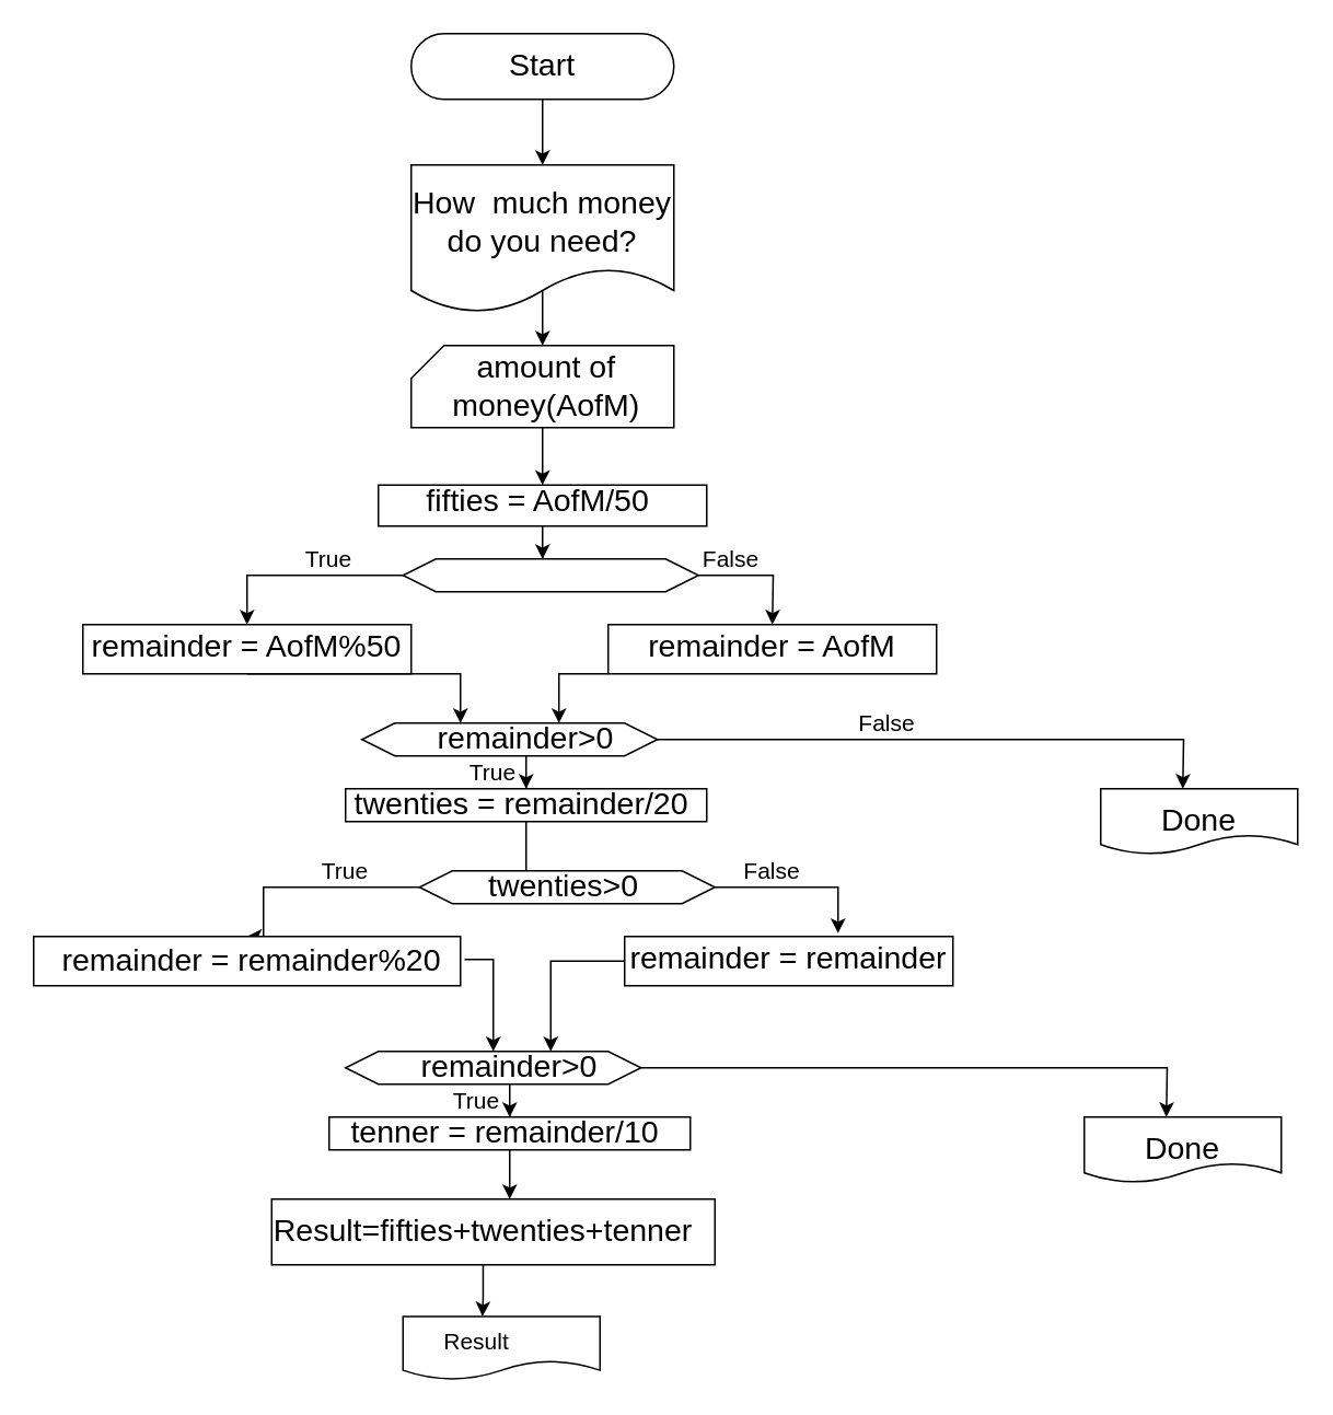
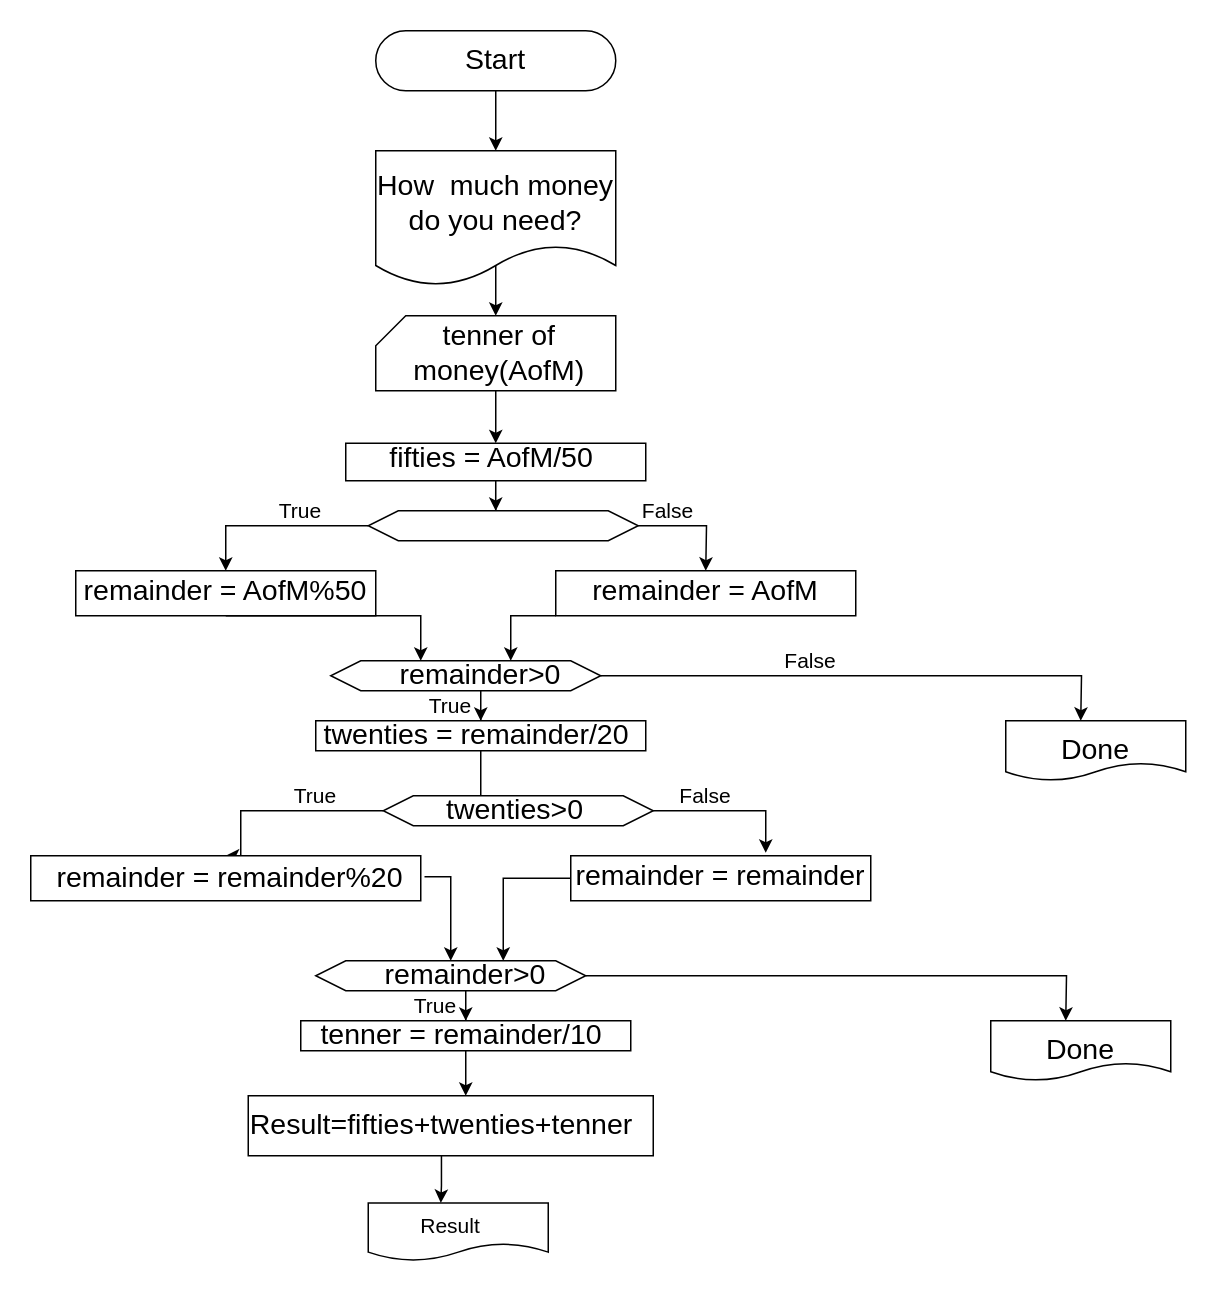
- <mxCell id="10" value="amount of money(AofM)" style="text;html=1;strokeColor=none;fillColor=none;align=center;verticalAlign=middle;whiteSpace=wrap;rounded=0;fontSize=19;" vertex="1" parent="1"><mxGeometry x="240" y="225" width="185" height="20" as="geometry" /></mxCell>
+ <mxCell id="10" value="tenner of money(AofM)" style="text;html=1;strokeColor=none;fillColor=none;align=center;verticalAlign=middle;whiteSpace=wrap;rounded=0;fontSize=19;" vertex="1" parent="1"><mxGeometry x="240" y="225" width="185" height="20" as="geometry" /></mxCell>
- <mxCell id="66" value="Result" style="text;html=1;strokeColor=none;fillColor=none;align=center;verticalAlign=middle;whiteSpace=wrap;rounded=0;fontSize=14;" vertex="1" parent="1"><mxGeometry x="270" y="807" width="40" height="20" as="geometry" /></mxCell>
+ <mxCell id="66" value="Result" style="text;html=1;strokeColor=none;fillColor=none;align=center;verticalAlign=middle;whiteSpace=wrap;rounded=0;fontSize=14;" vertex="1" parent="1"><mxGeometry x="280" y="807" width="40" height="20" as="geometry" /></mxCell>
